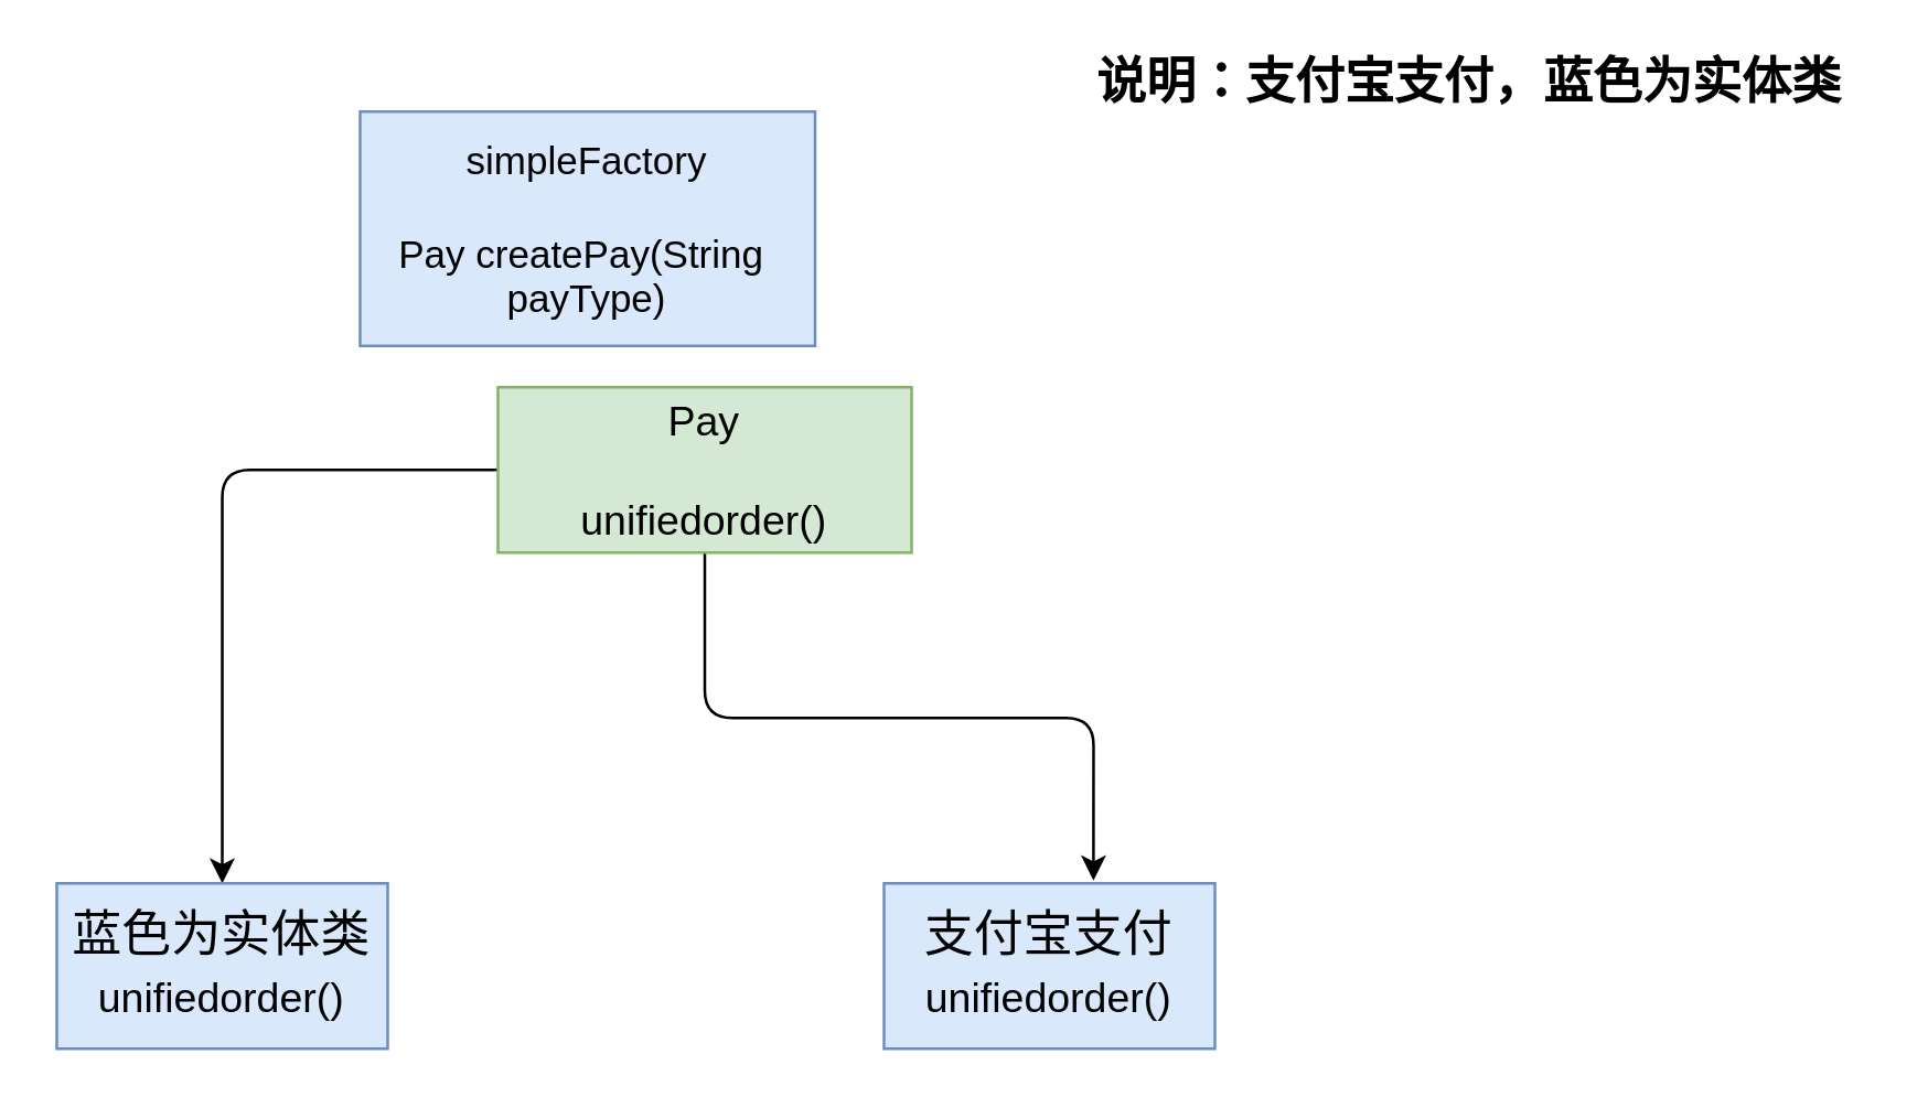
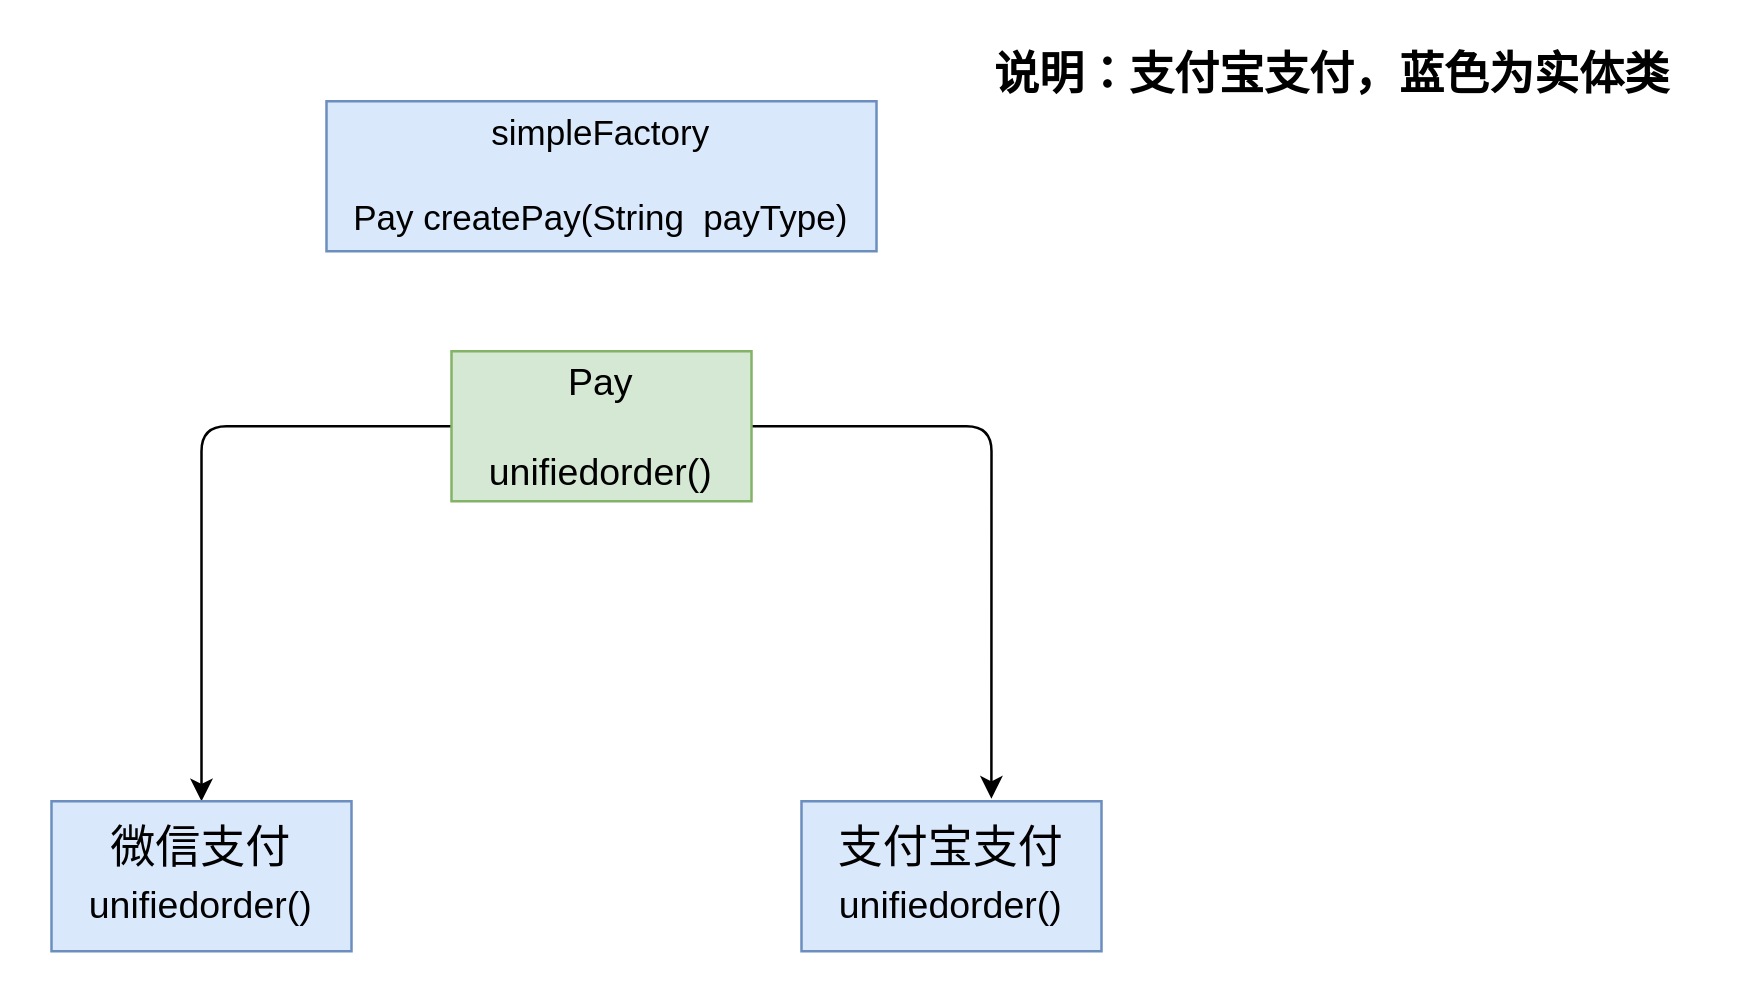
- <mxCell id="8" value="&lt;font style=&quot;font-size: 14px&quot;&gt;simpleFactory&lt;br&gt;&lt;br&gt;Pay createPay(String&amp;nbsp; payType)&lt;/font&gt;" style="rounded=0;whiteSpace=wrap;html=1;fillColor=#dae8fc;strokeColor=#6c8ebf;" vertex="1" parent="1"><mxGeometry x="130" y="40" width="165" height="85" as="geometry" /></mxCell>
+ <mxCell id="8" value="&lt;font style=&quot;font-size: 14px&quot;&gt;simpleFactory&lt;br&gt;&lt;br&gt;Pay createPay(String&amp;nbsp; payType)&lt;/font&gt;" style="rounded=0;whiteSpace=wrap;html=1;fillColor=#dae8fc;strokeColor=#6c8ebf;" vertex="1" parent="1"><mxGeometry x="130" y="40" width="220" height="60" as="geometry" /></mxCell>
- <mxCell id="4" value="&lt;font style=&quot;font-size: 15px&quot;&gt;Pay&lt;br&gt;&lt;br&gt;unifiedorder()&lt;/font&gt;" style="rounded=0;whiteSpace=wrap;html=1;fillColor=#d5e8d4;strokeColor=#82b366;" vertex="1" parent="1"><mxGeometry x="180" y="140" width="150" height="60" as="geometry" /></mxCell>
+ <mxCell id="4" value="&lt;font style=&quot;font-size: 15px&quot;&gt;Pay&lt;br&gt;&lt;br&gt;unifiedorder()&lt;/font&gt;" style="rounded=0;whiteSpace=wrap;html=1;fillColor=#d5e8d4;strokeColor=#82b366;" vertex="1" parent="1"><mxGeometry x="180" y="140" width="120" height="60" as="geometry" /></mxCell>
- <mxCell id="5" value="&lt;font style=&quot;font-size: 18px&quot;&gt;蓝色为实体类&lt;br&gt;&lt;span style=&quot;font-size: 15px&quot;&gt;unifiedorder()&lt;/span&gt;&lt;br&gt;&lt;/font&gt;" style="rounded=0;whiteSpace=wrap;html=1;fillColor=#dae8fc;strokeColor=#6c8ebf;" vertex="1" parent="1"><mxGeometry x="20" y="320" width="120" height="60" as="geometry" /></mxCell>
+ <mxCell id="5" value="&lt;font style=&quot;font-size: 18px&quot;&gt;微信支付&lt;br&gt;&lt;span style=&quot;font-size: 15px&quot;&gt;unifiedorder()&lt;/span&gt;&lt;br&gt;&lt;/font&gt;" style="rounded=0;whiteSpace=wrap;html=1;fillColor=#dae8fc;strokeColor=#6c8ebf;" vertex="1" parent="1"><mxGeometry x="20" y="320" width="120" height="60" as="geometry" /></mxCell>
